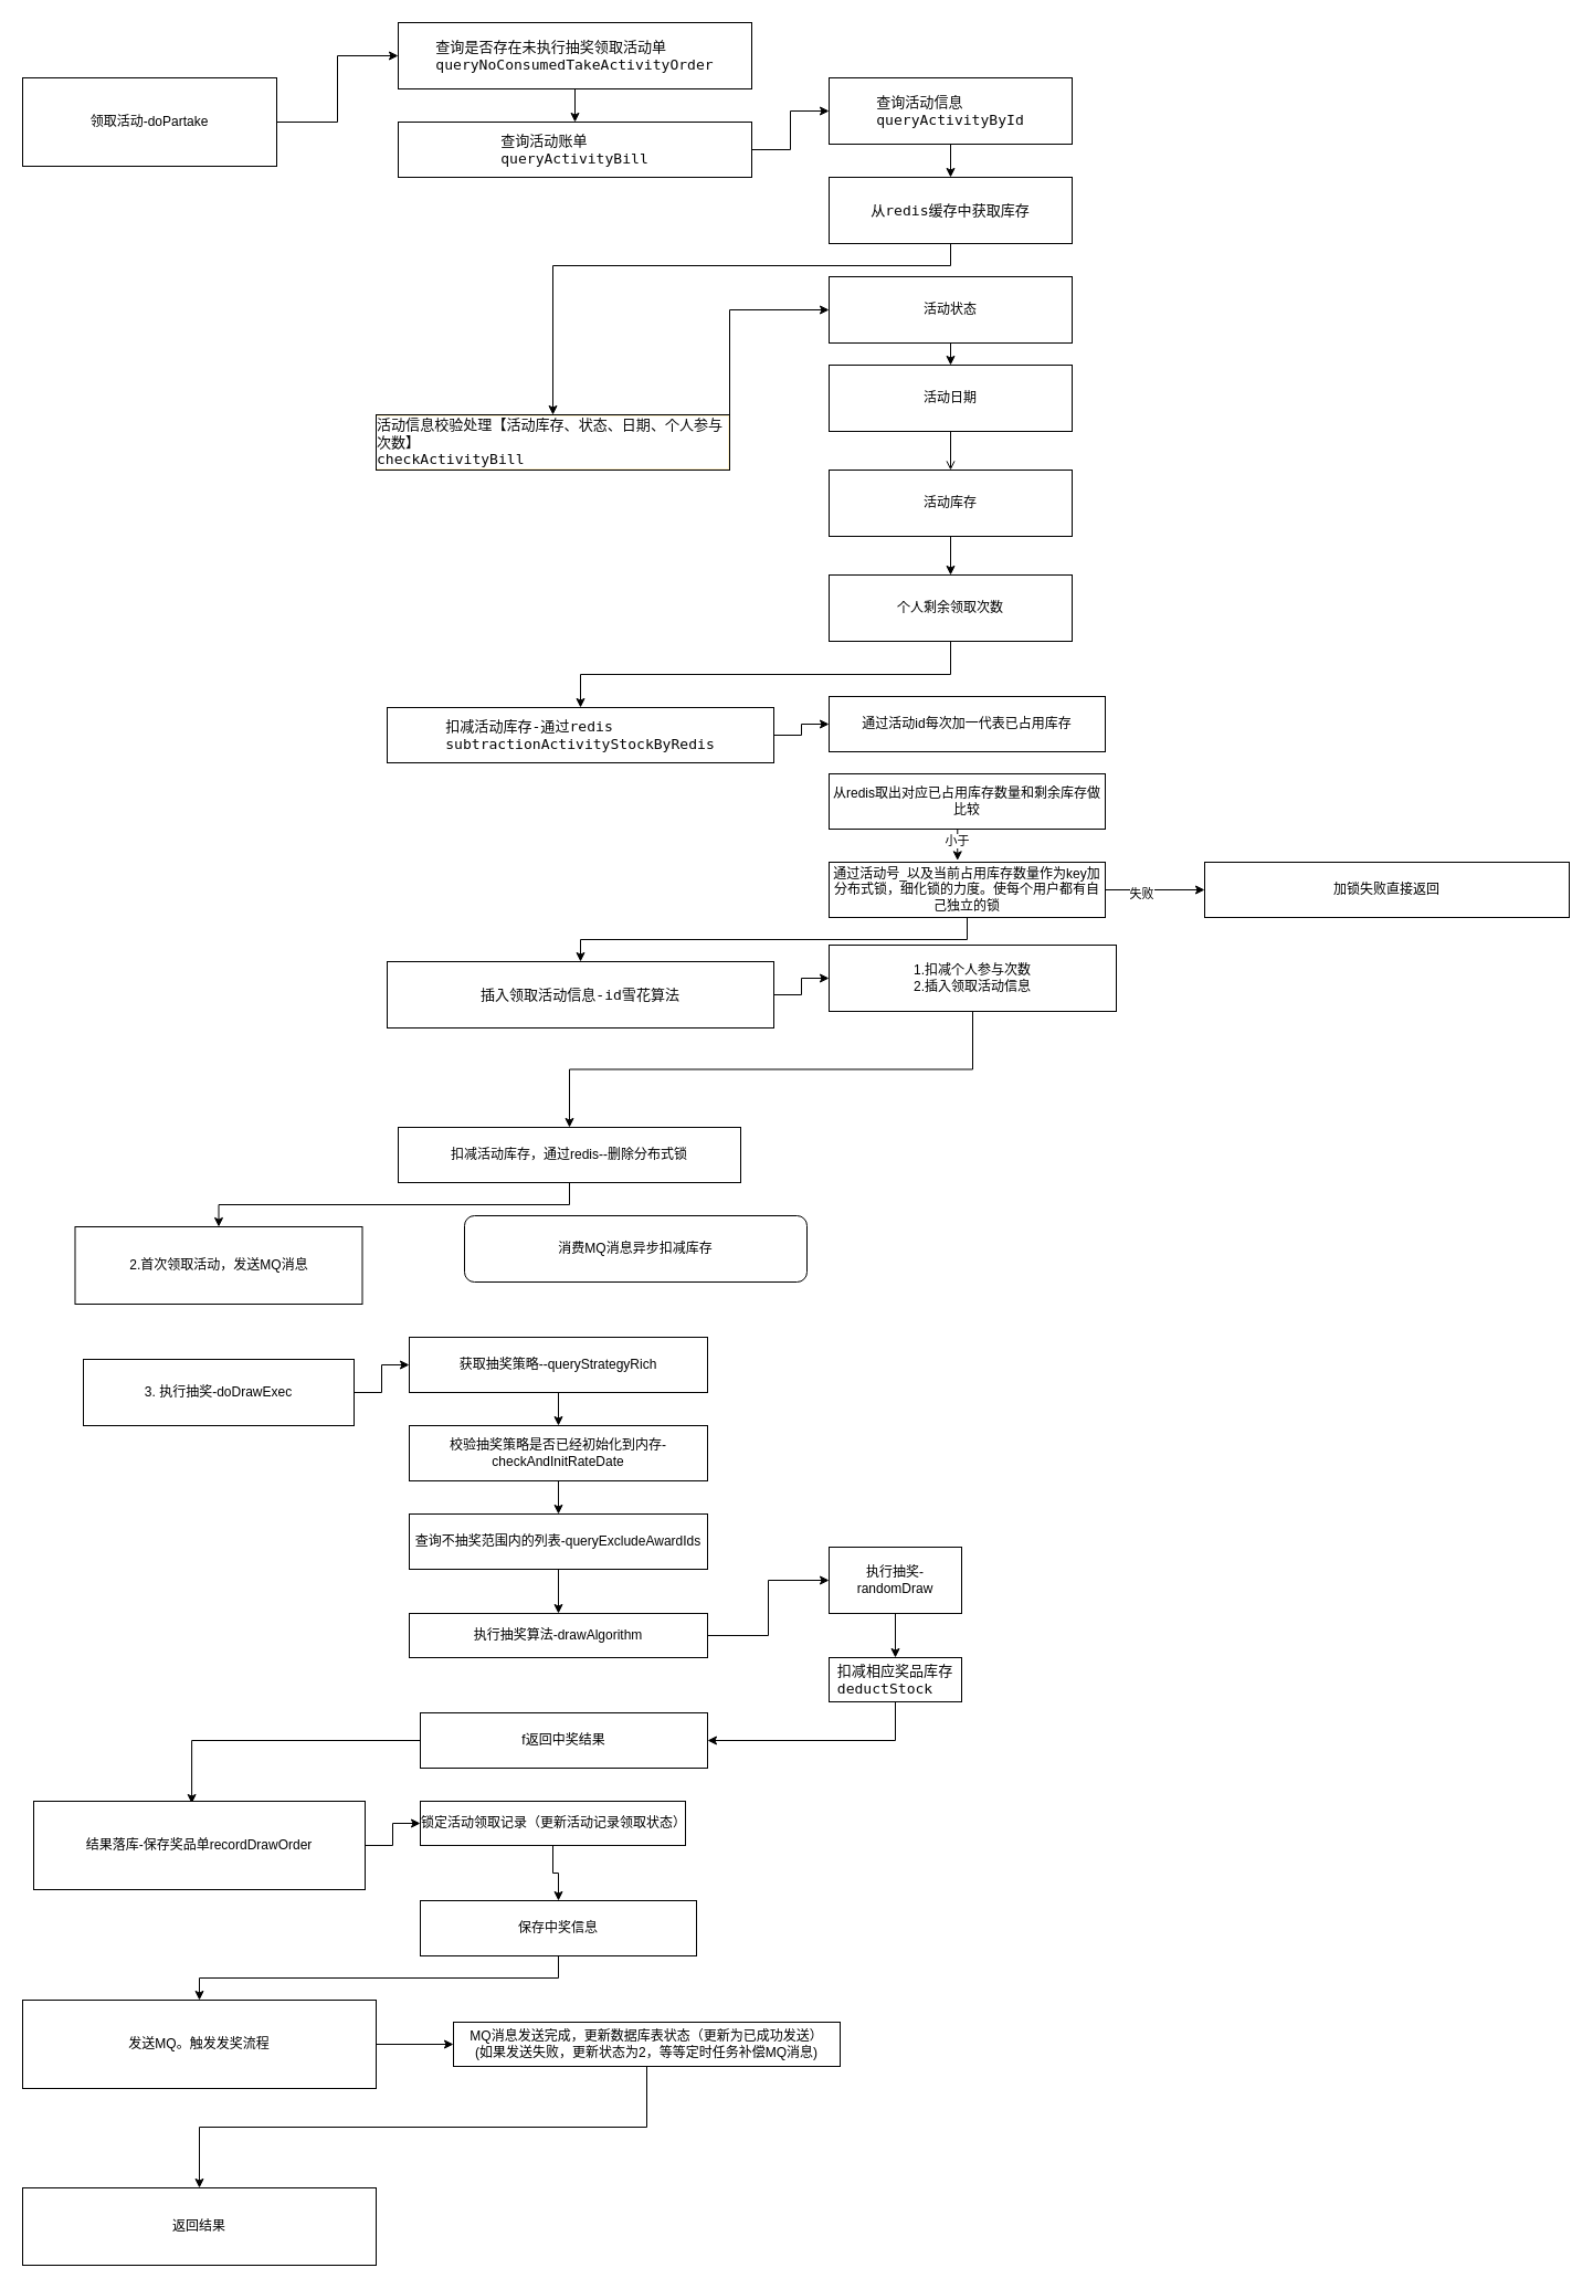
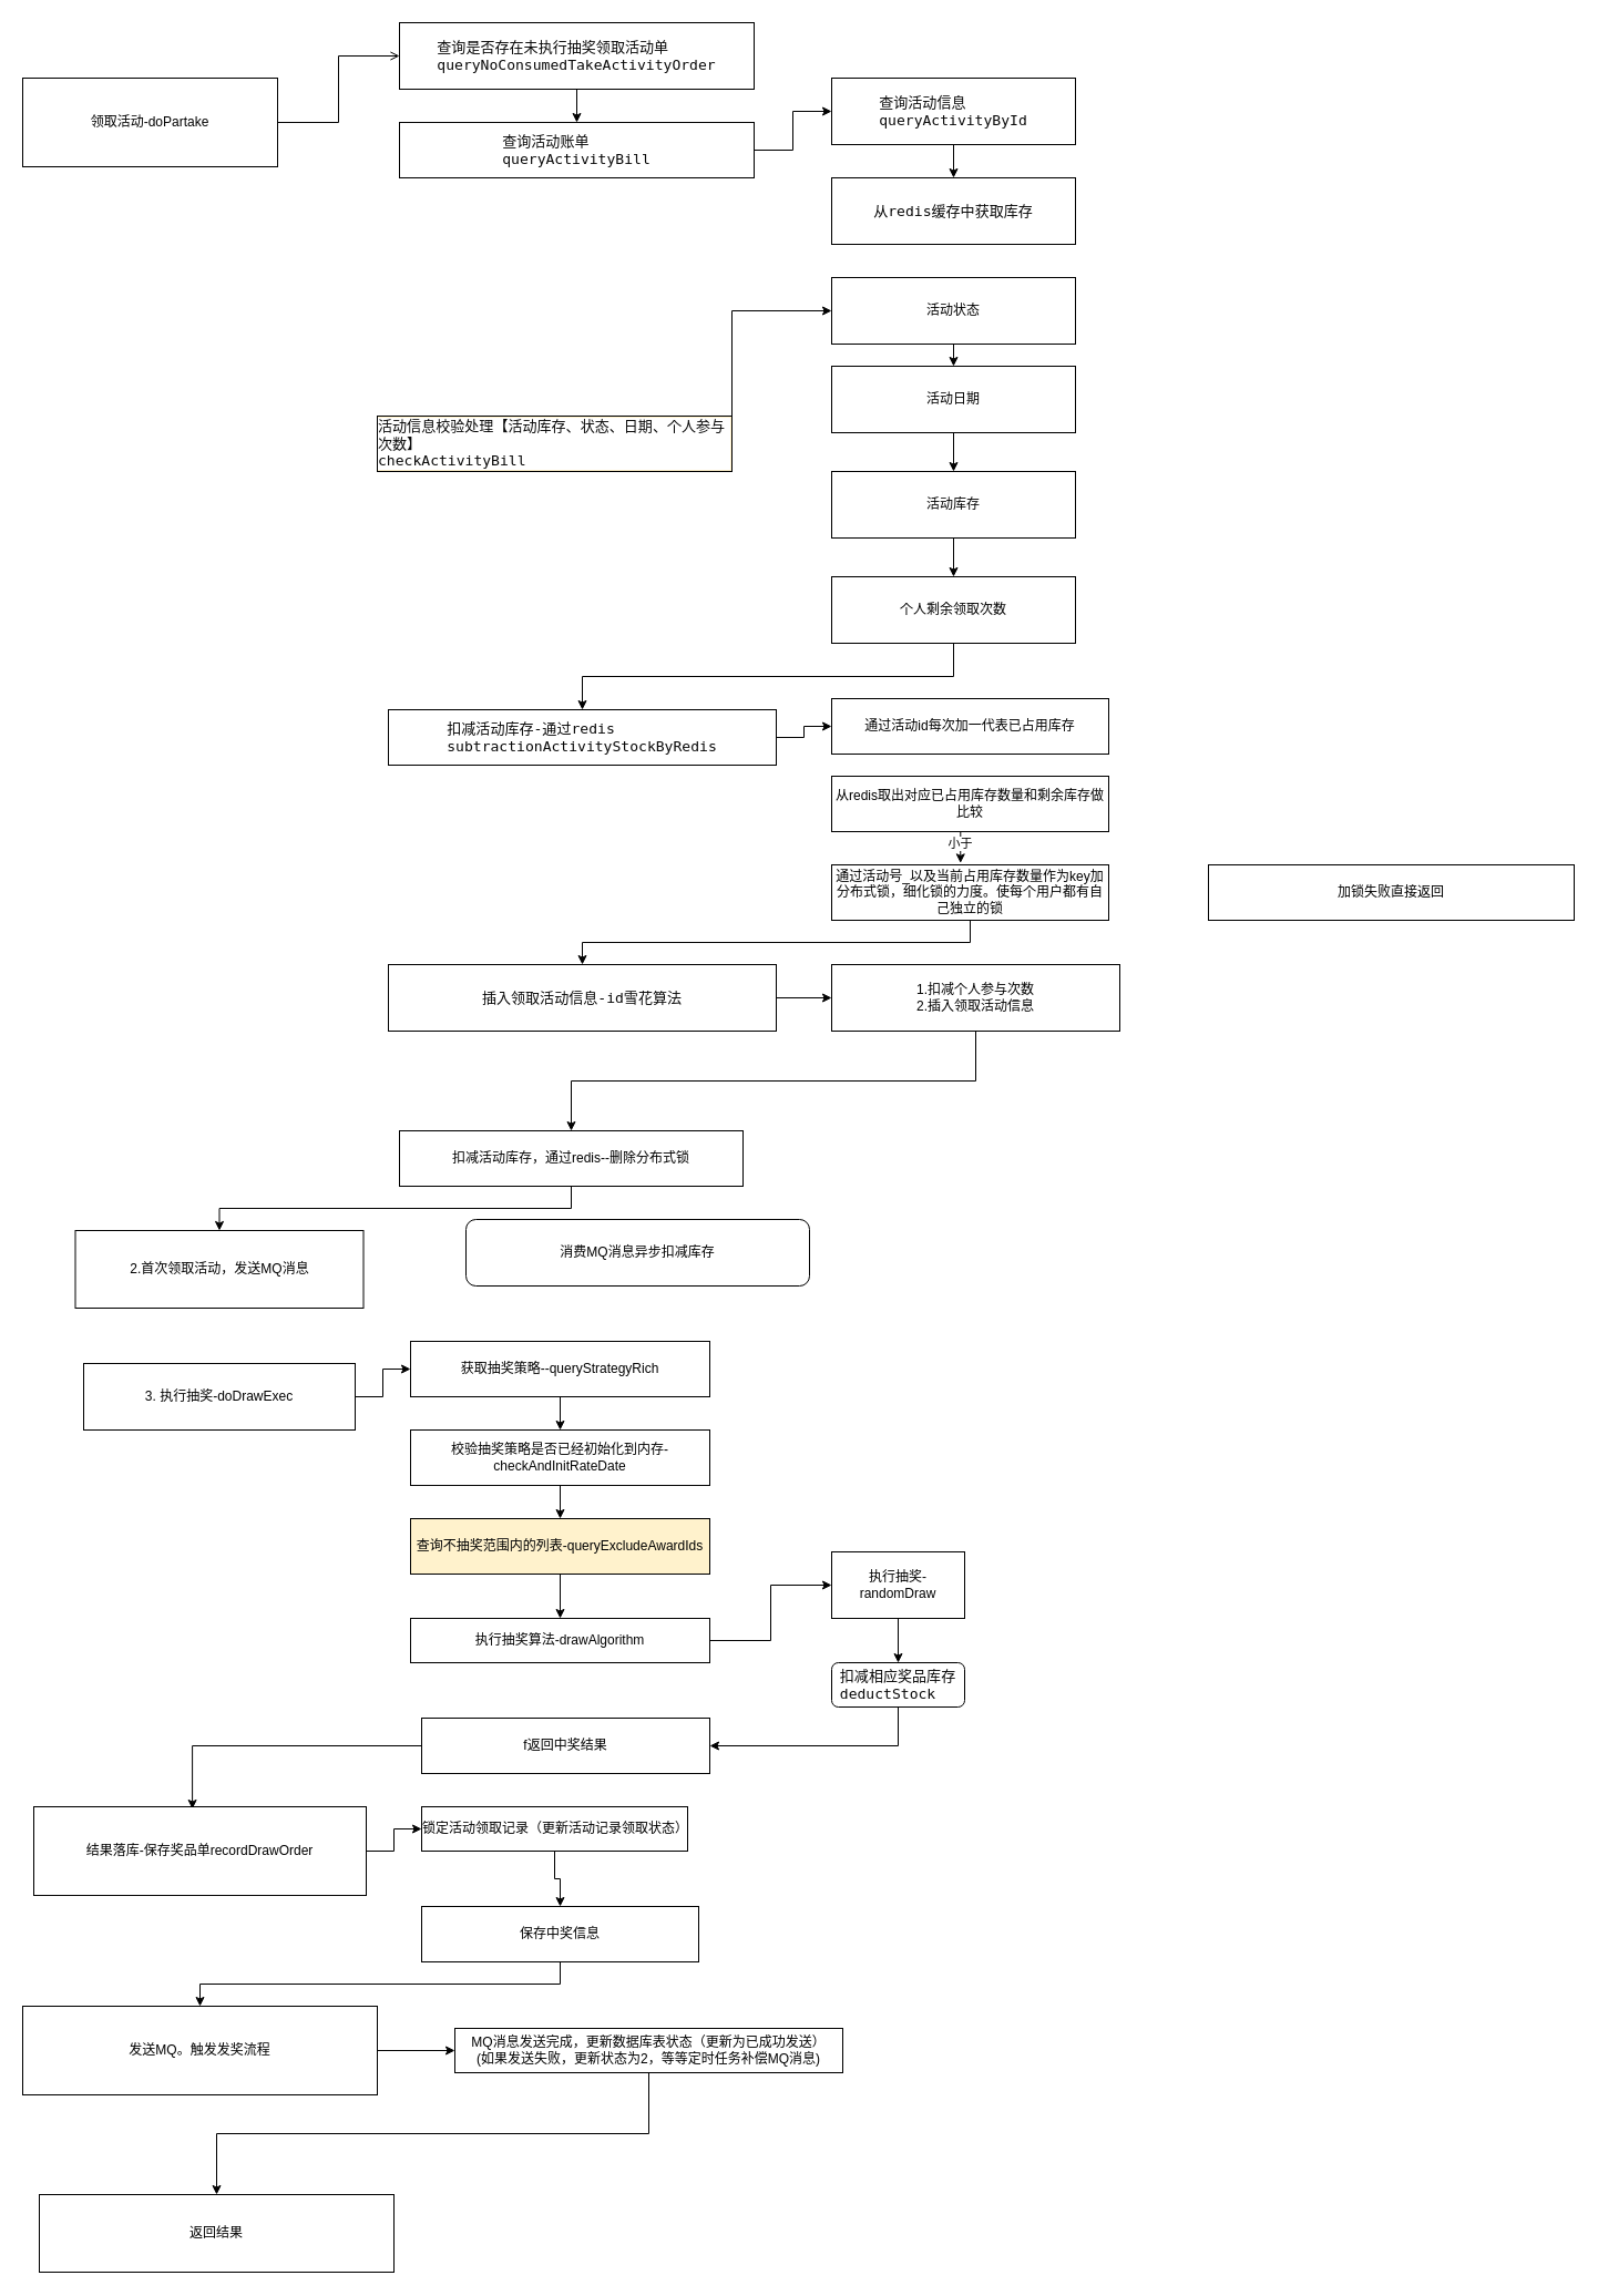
- <mxCell id="2" style="edgeStyle=orthogonalEdgeStyle;rounded=0;orthogonalLoop=1;jettySize=auto;html=1;exitX=1;exitY=0.5;exitDx=0;exitDy=0;entryX=0;entryY=0.5;entryDx=0;entryDy=0;" edge="1" parent="1" source="3" target="5"><mxGeometry relative="1" as="geometry" /></mxCell>
+ <mxCell id="2" style="edgeStyle=orthogonalEdgeStyle;rounded=0;orthogonalLoop=1;jettySize=auto;html=1;exitX=1;exitY=0.5;exitDx=0;exitDy=0;entryX=0;entryY=0.5;entryDx=0;entryDy=0;endArrow=open;" edge="1" parent="1" source="3" target="5"><mxGeometry relative="1" as="geometry" /></mxCell>
- <mxCell id="10" style="edgeStyle=orthogonalEdgeStyle;rounded=0;orthogonalLoop=1;jettySize=auto;html=1;exitX=0.5;exitY=1;exitDx=0;exitDy=0;entryX=0.5;entryY=0;entryDx=0;entryDy=0;" edge="1" parent="1" source="11" target="13"><mxGeometry relative="1" as="geometry"><Array as="points"><mxPoint x="860" y="240" /><mxPoint x="500" y="240" /></Array></mxGeometry></mxCell>
- <mxCell id="16" style="edgeStyle=orthogonalEdgeStyle;rounded=0;orthogonalLoop=1;jettySize=auto;html=1;exitX=0.5;exitY=1;exitDx=0;exitDy=0;endArrow=open;" edge="1" parent="1" source="17" target="19"><mxGeometry relative="1" as="geometry" /></mxCell>
+ <mxCell id="16" style="edgeStyle=orthogonalEdgeStyle;rounded=0;orthogonalLoop=1;jettySize=auto;html=1;exitX=0.5;exitY=1;exitDx=0;exitDy=0;" edge="1" parent="1" source="17" target="19"><mxGeometry relative="1" as="geometry" /></mxCell>
- <mxCell id="28" style="edgeStyle=orthogonalEdgeStyle;rounded=0;orthogonalLoop=1;jettySize=auto;html=1;exitX=1;exitY=0.5;exitDx=0;exitDy=0;entryX=0;entryY=0.5;entryDx=0;entryDy=0;" edge="1" parent="1" source="31" target="32"><mxGeometry relative="1" as="geometry" /></mxCell>
- <mxCell id="29" value="失败" style="edgeLabel;html=1;align=center;verticalAlign=middle;resizable=0;points=[];" vertex="1" connectable="0" parent="28"><mxGeometry x="-0.289" y="-3" relative="1" as="geometry"><mxPoint as="offset" /></mxGeometry></mxCell>
- <mxCell id="36" value="1.扣减个人参与次数&lt;br&gt;2.插入领取活动信息" style="rounded=0;whiteSpace=wrap;html=1;" vertex="1" parent="1"><mxGeometry x="750" y="855" width="260" height="60" as="geometry" /></mxCell>
+ <mxCell id="36" value="1.扣减个人参与次数&lt;br&gt;2.插入领取活动信息" style="rounded=0;whiteSpace=wrap;html=1;" vertex="1" parent="1"><mxGeometry x="750" y="870" width="260" height="60" as="geometry" /></mxCell>
- <mxCell id="48" value="查询不抽奖范围内的列表-queryExcludeAwardIds" style="rounded=0;whiteSpace=wrap;html=1;" vertex="1" parent="1"><mxGeometry x="370" y="1370" width="270" height="50" as="geometry" /></mxCell>
+ <mxCell id="48" value="查询不抽奖范围内的列表-queryExcludeAwardIds" style="rounded=0;whiteSpace=wrap;html=1;fillColor=#fff2cc;" vertex="1" parent="1"><mxGeometry x="370" y="1370" width="270" height="50" as="geometry" /></mxCell>
- <mxCell id="54" value="&lt;div style=&quot;text-align: start; background-color: rgb(255, 255, 255); color: rgb(8, 8, 8); font-family: &amp;quot;JetBrains Mono&amp;quot;, monospace; font-size: 9.8pt;&quot;&gt;扣减相应奖品库存&lt;/div&gt;&lt;div style=&quot;text-align: start; background-color: rgb(255, 255, 255); color: rgb(8, 8, 8); font-family: &amp;quot;JetBrains Mono&amp;quot;, monospace; font-size: 9.8pt;&quot;&gt;deductStock&lt;/div&gt;" style="rounded=0;whiteSpace=wrap;html=1;" vertex="1" parent="1"><mxGeometry x="750" y="1500" width="120" height="40" as="geometry" /></mxCell>
+ <mxCell id="54" value="&lt;div style=&quot;text-align: start; background-color: rgb(255, 255, 255); color: rgb(8, 8, 8); font-family: &amp;quot;JetBrains Mono&amp;quot;, monospace; font-size: 9.8pt;&quot;&gt;扣减相应奖品库存&lt;/div&gt;&lt;div style=&quot;text-align: start; background-color: rgb(255, 255, 255); color: rgb(8, 8, 8); font-family: &amp;quot;JetBrains Mono&amp;quot;, monospace; font-size: 9.8pt;&quot;&gt;deductStock&lt;/div&gt;" style="whiteSpace=wrap;html=1;rounded=1;" vertex="1" parent="1"><mxGeometry x="750" y="1500" width="120" height="40" as="geometry" /></mxCell>
- <mxCell id="67" value="返回结果" style="rounded=0;whiteSpace=wrap;html=1;" vertex="1" parent="1"><mxGeometry x="20" y="1980" width="320" height="70" as="geometry" /></mxCell>
+ <mxCell id="67" value="返回结果" style="rounded=0;whiteSpace=wrap;html=1;" vertex="1" parent="1"><mxGeometry x="35" y="1980" width="320" height="70" as="geometry" /></mxCell>
